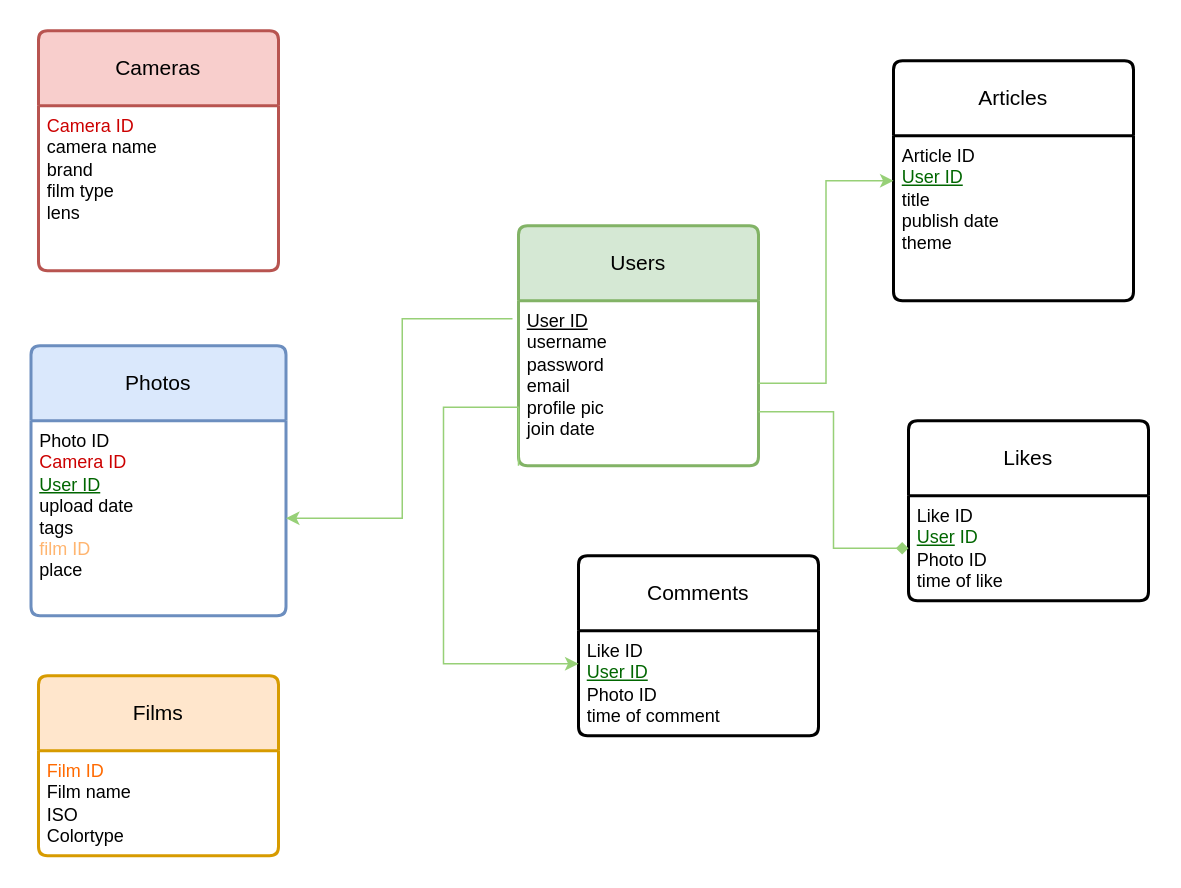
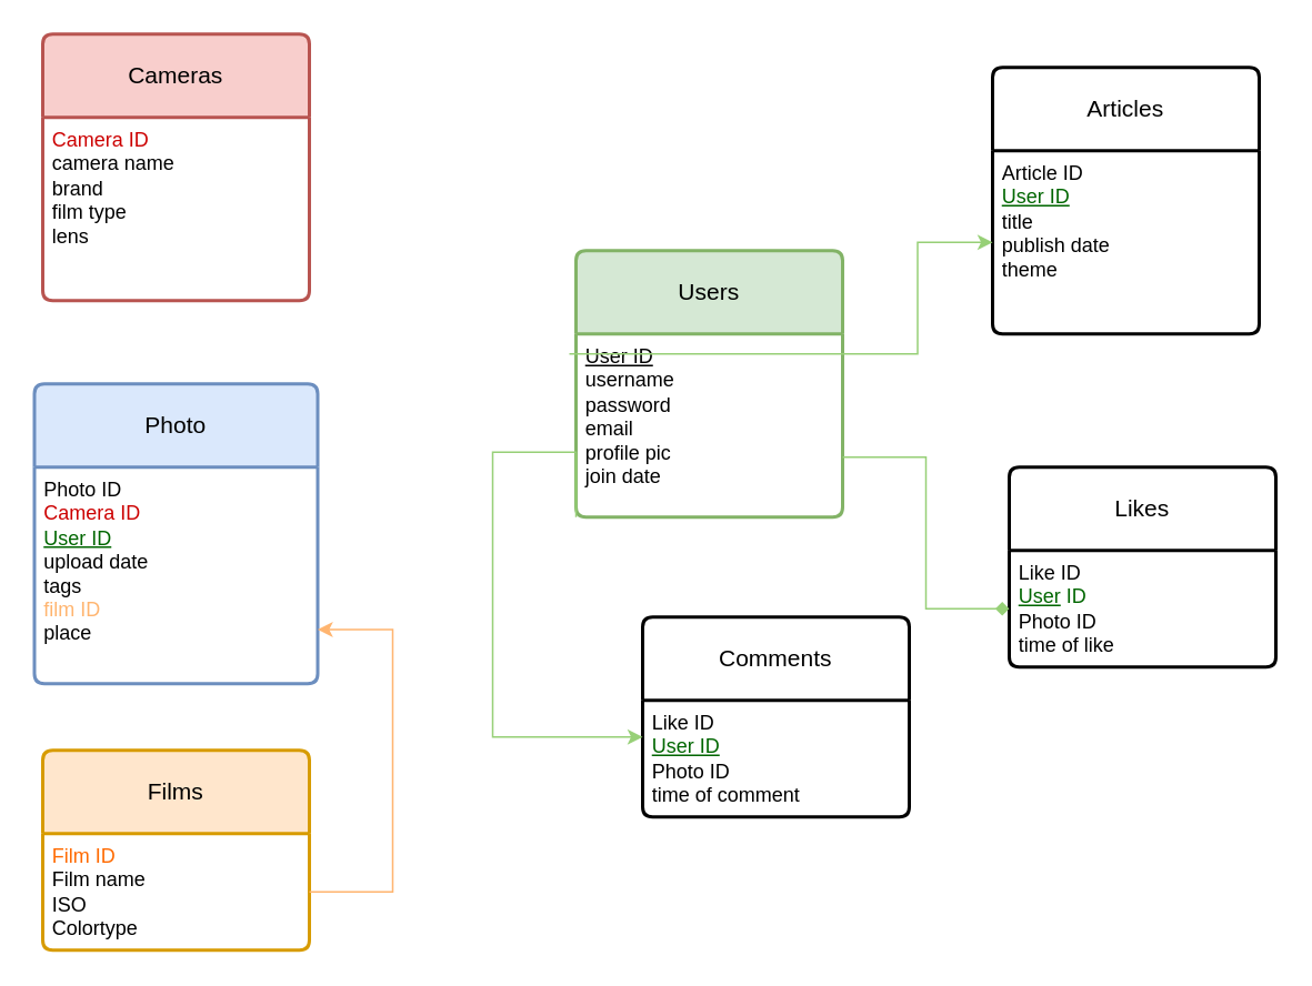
- <mxCell id="7" value="Photos" style="swimlane;childLayout=stackLayout;horizontal=1;startSize=50;horizontalStack=0;rounded=1;fontSize=14;fontStyle=0;strokeWidth=2;resizeParent=0;resizeLast=1;shadow=0;dashed=0;align=center;arcSize=4;whiteSpace=wrap;html=1;fillColor=#dae8fc;strokeColor=#6c8ebf;" vertex="1" parent="1"><mxGeometry x="20" y="230" width="170" height="180" as="geometry" /></mxCell>
+ <mxCell id="7" value="Photo" style="swimlane;childLayout=stackLayout;horizontal=1;startSize=50;horizontalStack=0;rounded=1;fontSize=14;fontStyle=0;strokeWidth=2;resizeParent=0;resizeLast=1;shadow=0;dashed=0;align=center;arcSize=4;whiteSpace=wrap;html=1;fillColor=#dae8fc;strokeColor=#6c8ebf;" vertex="1" parent="1"><mxGeometry x="20" y="230" width="170" height="180" as="geometry" /></mxCell>
- <mxCell id="15" style="edgeStyle=orthogonalEdgeStyle;rounded=0;orthogonalLoop=1;jettySize=auto;html=1;entryX=0;entryY=0.5;entryDx=0;entryDy=0;strokeColor=#97D077;" edge="1" parent="1" source="6" target="9"><mxGeometry relative="1" as="geometry" /></mxCell>
- <mxCell id="16" style="edgeStyle=orthogonalEdgeStyle;rounded=0;orthogonalLoop=1;jettySize=auto;html=1;exitX=-0.025;exitY=0.109;exitDx=0;exitDy=0;exitPerimeter=0;entryX=1;entryY=0.5;entryDx=0;entryDy=0;strokeColor=light-dark(#97D077,#EDEDED);" edge="1" parent="1" source="6" target="8"><mxGeometry relative="1" as="geometry"><mxPoint x="225" y="530" as="targetPoint" /></mxGeometry></mxCell>
+ <mxCell id="16" style="edgeStyle=orthogonalEdgeStyle;rounded=0;orthogonalLoop=1;jettySize=auto;html=1;exitX=-0.025;exitY=0.109;exitDx=0;exitDy=0;exitPerimeter=0;strokeColor=light-dark(#97D077,#EDEDED);" edge="1" parent="1" source="6" target="10"><mxGeometry relative="1" as="geometry"><mxPoint x="225" y="530" as="targetPoint" /></mxGeometry></mxCell>
+ <mxCell id="21" style="edgeStyle=orthogonalEdgeStyle;rounded=0;orthogonalLoop=1;jettySize=auto;html=1;exitX=1;exitY=0.5;exitDx=0;exitDy=0;entryX=1;entryY=0.75;entryDx=0;entryDy=0;strokeColor=#FFB570;" edge="1" parent="1" source="20" target="8"><mxGeometry relative="1" as="geometry"><Array as="points"><mxPoint x="235" y="535" /><mxPoint x="235" y="378" /></Array></mxGeometry></mxCell>
